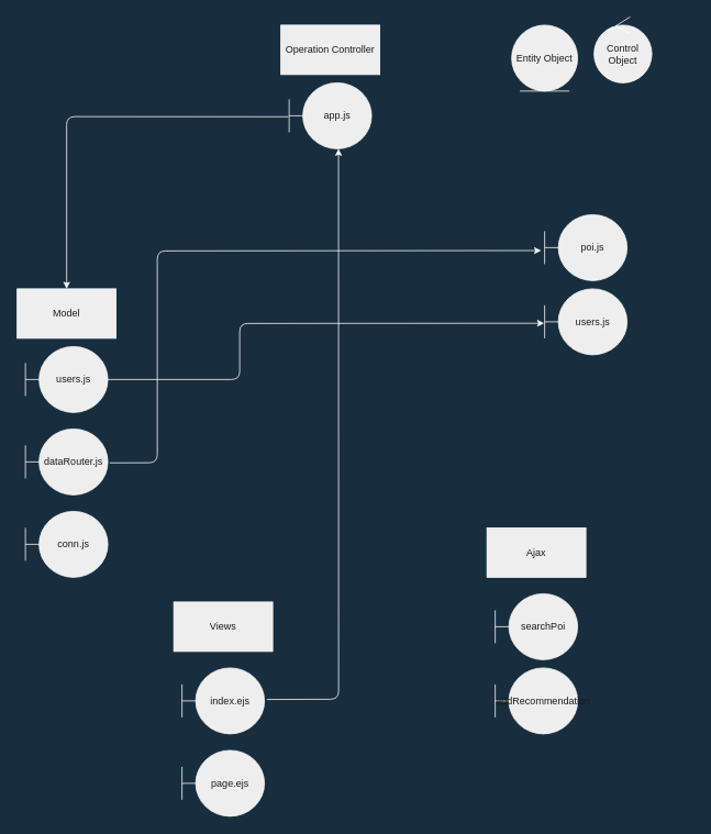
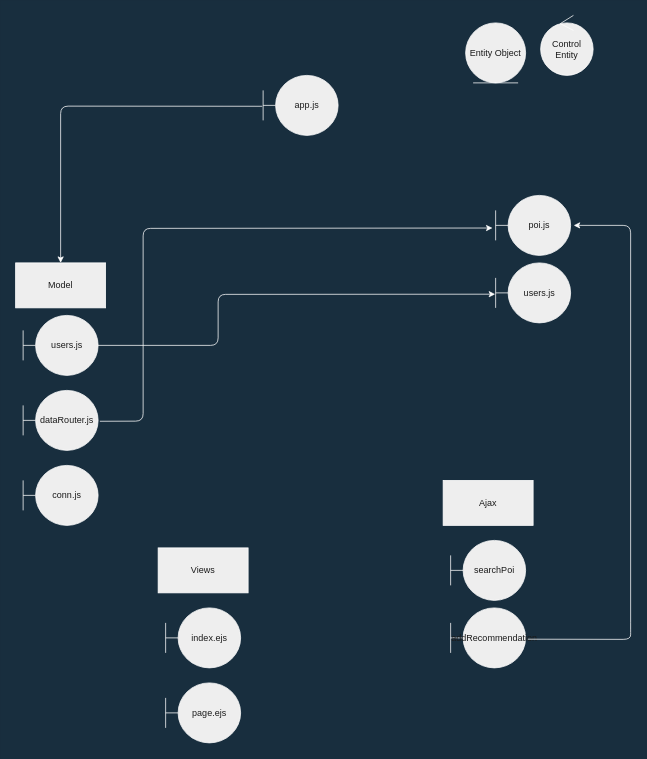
- <mxCell id="10" value="Operation Controller" style="rounded=0;whiteSpace=wrap;html=1;fillColor=#EEEEEE;strokeColor=#FFFFFF;fontColor=#1A1A1A;" vertex="1" parent="1"><mxGeometry x="340" y="30" width="120" height="60" as="geometry" /></mxCell>
- <mxCell id="4" value="Control Object" style="ellipse;shape=umlControl;whiteSpace=wrap;html=1;fillColor=#EEEEEE;strokeColor=#FFFFFF;fontColor=#1A1A1A;" vertex="1" parent="1"><mxGeometry x="720" width="70" height="80" as="geometry" y="20" /></mxCell>
+ <mxCell id="4" value="Control Entity" style="ellipse;shape=umlControl;whiteSpace=wrap;html=1;fillColor=#EEEEEE;strokeColor=#FFFFFF;fontColor=#1A1A1A;" vertex="1" parent="1"><mxGeometry x="720" width="70" height="80" as="geometry" y="20" /></mxCell>
+ <mxCell id="21" value="" style="endArrow=classic;html=1;strokeColor=#FFFFFF;fontColor=#FFFFFF;exitX=1.029;exitY=0.522;exitDx=0;exitDy=0;exitPerimeter=0;entryX=1.041;entryY=0.5;entryDx=0;entryDy=0;entryPerimeter=0;" edge="1" parent="1" source="15" target="6"><mxGeometry width="50" height="50" relative="1" as="geometry"><mxPoint x="320" y="650" as="sourcePoint" /><mxPoint x="370" y="600" as="targetPoint" /><Array as="points"><mxPoint x="840" y="852" /><mxPoint x="840" y="840" /><mxPoint x="840" y="300" /></Array></mxGeometry></mxCell>
- <mxCell id="22" value="" style="endArrow=classic;html=1;strokeColor=#FFFFFF;fontColor=#FFFFFF;exitX=1.029;exitY=0.478;exitDx=0;exitDy=0;exitPerimeter=0;entryX=0.599;entryY=1;entryDx=0;entryDy=0;entryPerimeter=0;" edge="1" parent="1" source="16" target="2"><mxGeometry width="50" height="50" relative="1" as="geometry"><mxPoint x="320" y="650" as="sourcePoint" /><mxPoint x="370" y="600" as="targetPoint" /><Array as="points"><mxPoint x="410" y="848" /></Array></mxGeometry></mxCell>
